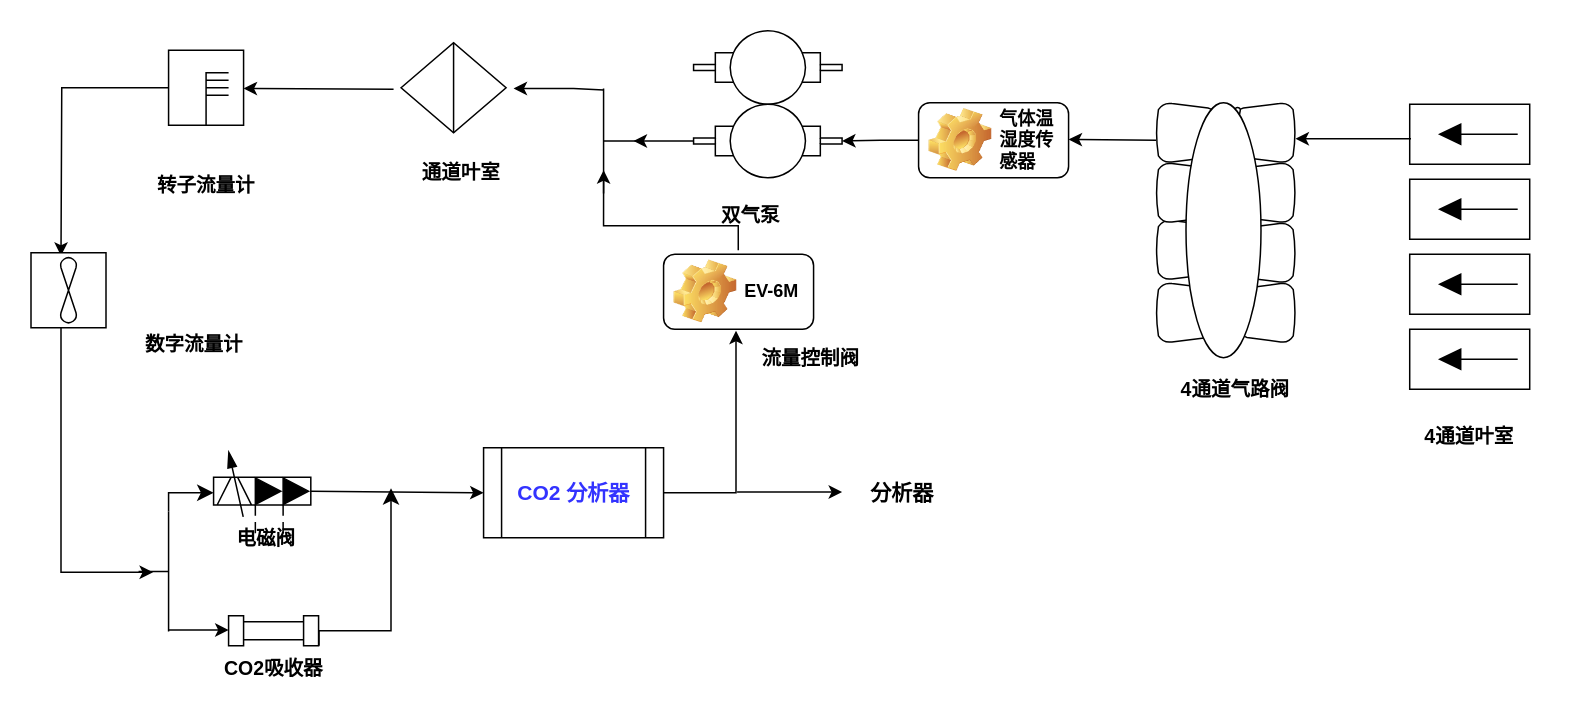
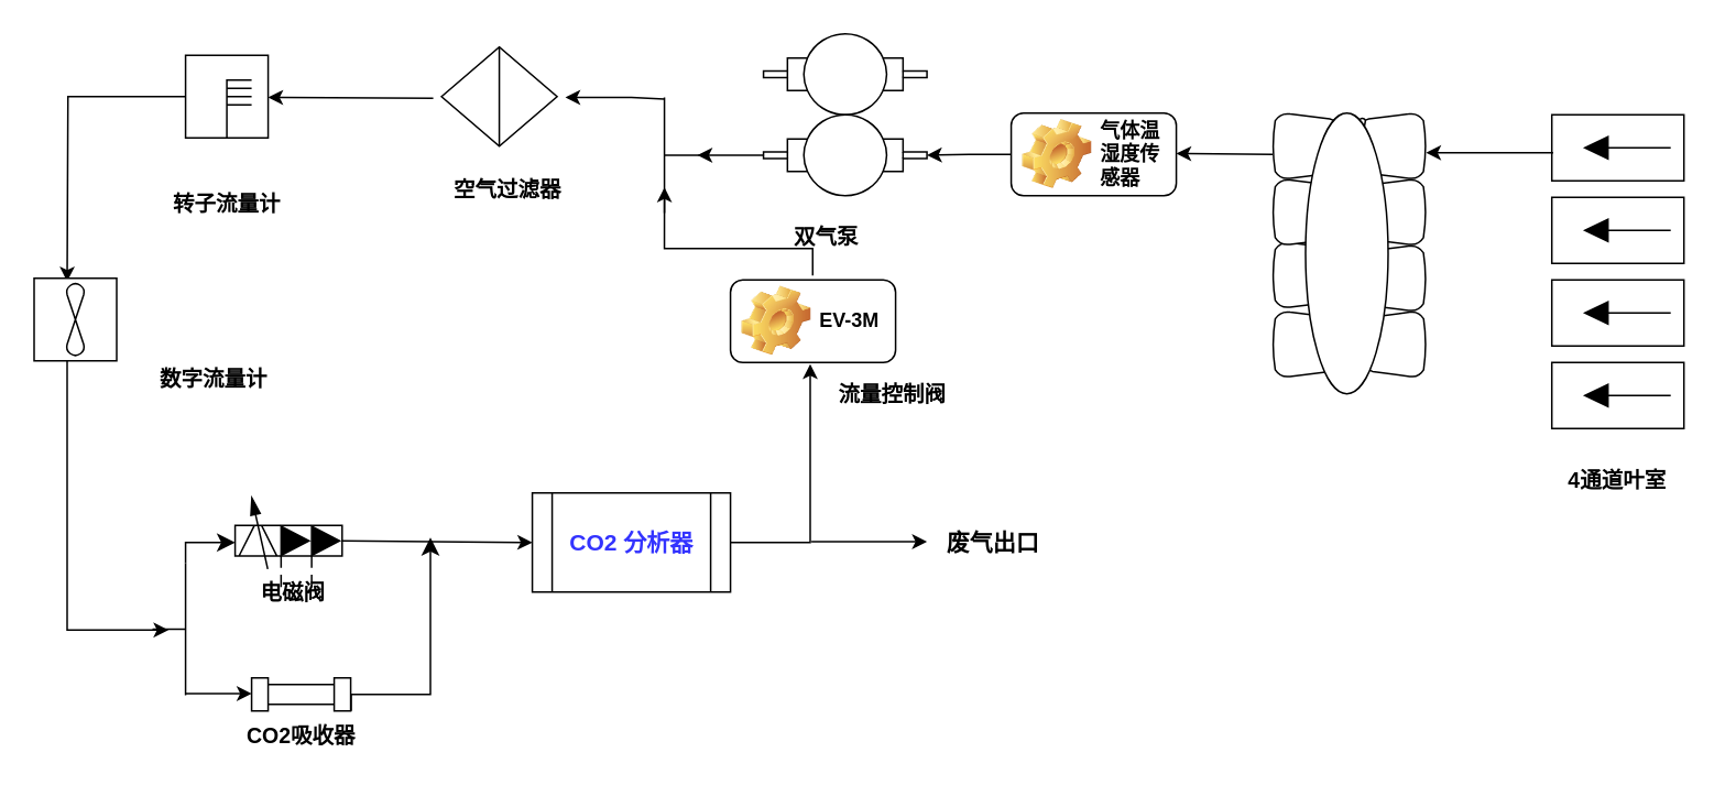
- <mxCell id="41" value="通道叶室" style="text;strokeColor=none;align=center;fillColor=none;html=1;verticalAlign=middle;whiteSpace=wrap;rounded=0;fontStyle=1;fontSize=13;" parent="1" vertex="1"><mxGeometry x="271.72" y="98.5" width="70" height="30" as="geometry" /></mxCell>
+ <mxCell id="41" value="空气过滤器" style="text;strokeColor=none;align=center;fillColor=none;html=1;verticalAlign=middle;whiteSpace=wrap;rounded=0;fontStyle=1;fontSize=13;" parent="1" vertex="1"><mxGeometry x="271.72" y="98.5" width="70" height="30" as="geometry" /></mxCell>
- <mxCell id="25" value="EV-6M" style="label;whiteSpace=wrap;html=1;image=img/clipart/Gear_128x128.png" parent="1" vertex="1"><mxGeometry x="441.72" y="169" width="100" height="50" as="geometry" /></mxCell>
+ <mxCell id="25" value="EV-3M" style="label;whiteSpace=wrap;html=1;image=img/clipart/Gear_128x128.png" parent="1" vertex="1"><mxGeometry x="441.72" y="169" width="100" height="50" as="geometry" /></mxCell>
- <mxCell id="48" value="4通道气路阀" style="text;strokeColor=none;align=center;fillColor=none;html=1;verticalAlign=middle;whiteSpace=wrap;rounded=0;fontStyle=1;fontSize=13;" vertex="1" parent="1"><mxGeometry x="778.28" y="244" width="90" height="30" as="geometry" /></mxCell>
- <mxCell id="31" value="分析器" style="text;strokeColor=none;align=center;fillColor=none;html=1;verticalAlign=middle;whiteSpace=wrap;rounded=0;fontStyle=1;fontSize=14;" parent="1" vertex="1"><mxGeometry x="560.72" y="315.5" width="80" height="25" as="geometry" /></mxCell>
+ <mxCell id="31" value="废气出口" style="text;strokeColor=none;align=center;fillColor=none;html=1;verticalAlign=middle;whiteSpace=wrap;rounded=0;fontStyle=1;fontSize=14;" parent="1" vertex="1"><mxGeometry x="560.72" y="315.5" width="80" height="25" as="geometry" /></mxCell>
